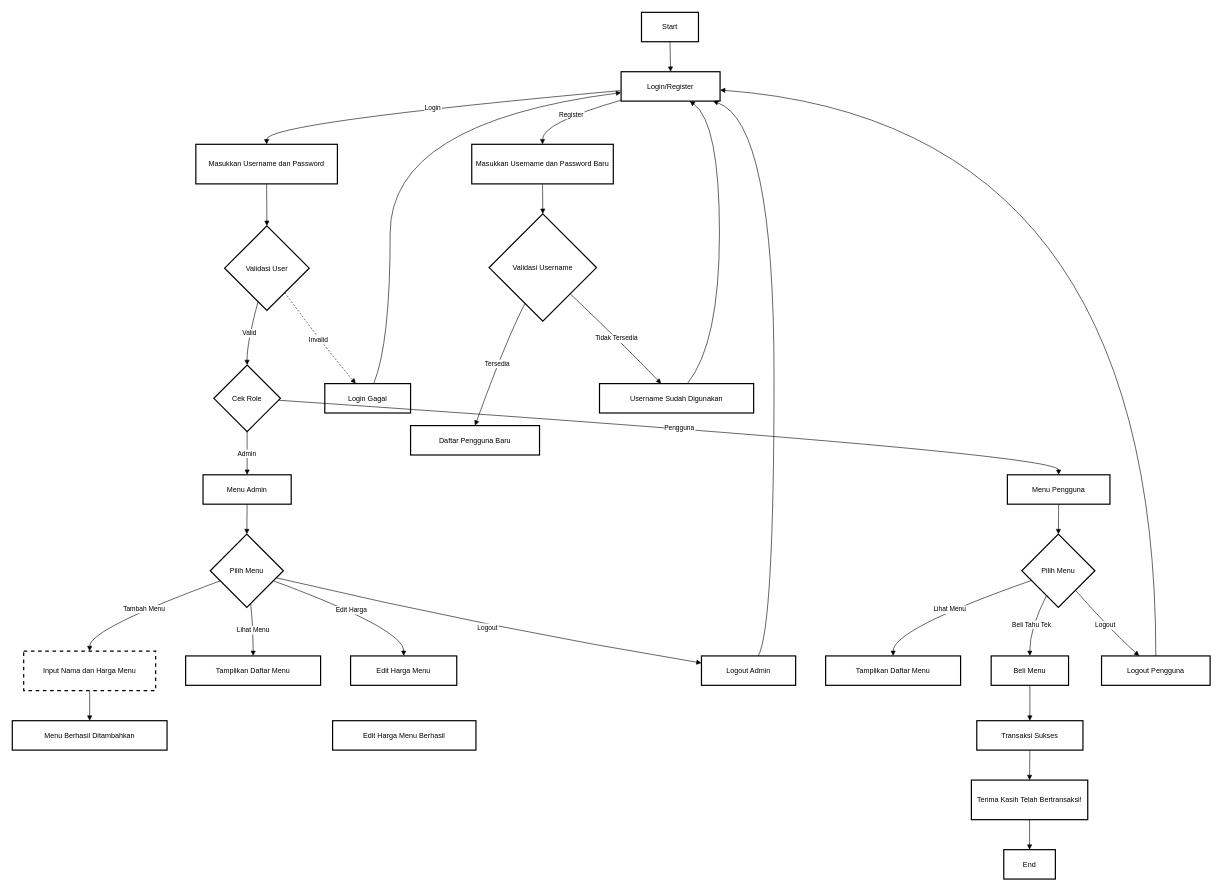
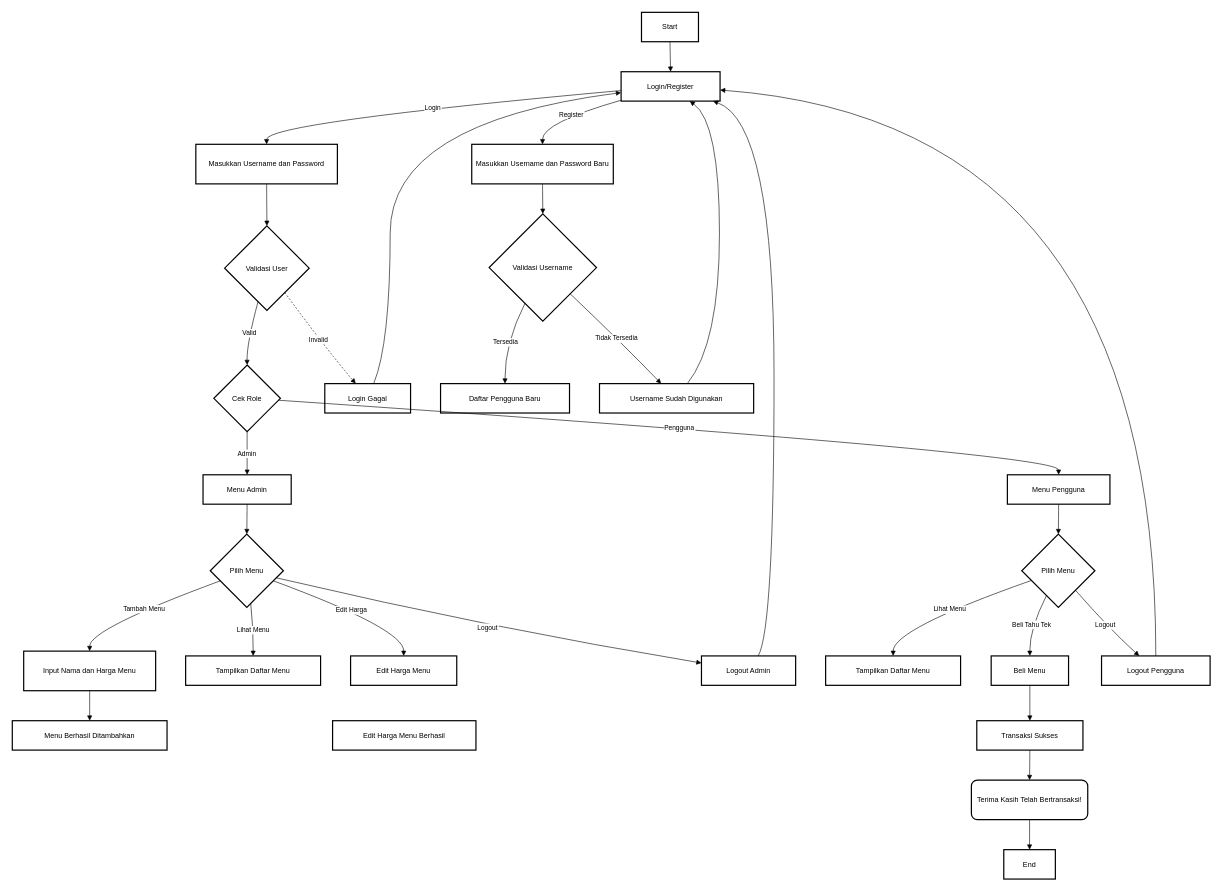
- <mxCell id="10" value="Daftar Pengguna Baru" style="whiteSpace=wrap;strokeWidth=2;" vertex="1" parent="1"><mxGeometry x="684" y="709" width="215" height="49" as="geometry" /></mxCell>
+ <mxCell id="10" value="Daftar Pengguna Baru" style="whiteSpace=wrap;strokeWidth=2;" vertex="1" parent="1"><mxGeometry x="734" y="639" width="215" height="49" as="geometry" /></mxCell>
- <mxCell id="15" value="Input Nama dan Harga Menu" style="whiteSpace=wrap;strokeWidth=2;dashed=1;" vertex="1" parent="1"><mxGeometry x="39" y="1085" width="220" height="66" as="geometry" /></mxCell>
+ <mxCell id="15" value="Input Nama dan Harga Menu" style="whiteSpace=wrap;strokeWidth=2;" vertex="1" parent="1"><mxGeometry x="39" y="1085" width="220" height="66" as="geometry" /></mxCell>
- <mxCell id="26" value="Terima Kasih Telah Bertransaksi!" style="whiteSpace=wrap;strokeWidth=2;" vertex="1" parent="1"><mxGeometry x="1619" y="1300" width="194" height="66" as="geometry" /></mxCell>
+ <mxCell id="26" value="Terima Kasih Telah Bertransaksi!" style="whiteSpace=wrap;strokeWidth=2;rounded=1;" vertex="1" parent="1"><mxGeometry x="1619" y="1300" width="194" height="66" as="geometry" /></mxCell>
